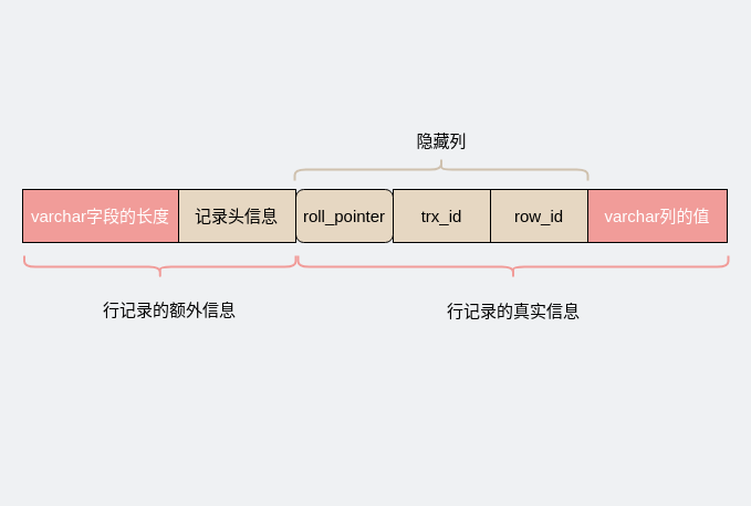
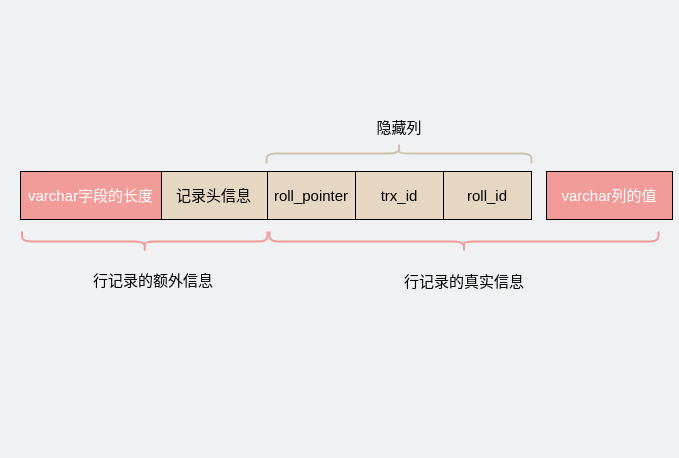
- <mxCell id="5" value="roll_pointer" style="whiteSpace=wrap;html=1;fillColor=#E6D7C2;gradientColor=none;fontSize=15;rounded=1;" parent="1" vertex="1"><mxGeometry x="267" y="171" width="88" height="48" as="geometry" /></mxCell>
+ <mxCell id="5" value="roll_pointer" style="rounded=0;whiteSpace=wrap;html=1;fillColor=#E6D7C2;gradientColor=none;fontSize=15;" parent="1" vertex="1"><mxGeometry x="267" y="171" width="88" height="48" as="geometry" /></mxCell>
- <mxCell id="3" value="row_id" style="rounded=0;whiteSpace=wrap;html=1;fillColor=#E6D7C2;gradientColor=none;fontSize=15;" parent="1" vertex="1"><mxGeometry x="443" y="171" width="88" height="48" as="geometry" /></mxCell>
+ <mxCell id="3" value="roll_id" style="rounded=0;whiteSpace=wrap;html=1;fillColor=#E6D7C2;gradientColor=none;fontSize=15;" parent="1" vertex="1"><mxGeometry x="443" y="171" width="88" height="48" as="geometry" /></mxCell>
- <mxCell id="2" value="&lt;font style=&quot;font-size: 15px;&quot;&gt;varchar列的值&lt;/font&gt;" style="rounded=0;whiteSpace=wrap;html=1;fillColor=#F19C99;gradientColor=none;fontSize=15;fontColor=#FFFFFF;" parent="1" vertex="1"><mxGeometry x="531" y="171" width="126" height="48" as="geometry" /></mxCell>
+ <mxCell id="2" value="&lt;font style=&quot;font-size: 15px;&quot;&gt;varchar列的值&lt;/font&gt;" style="rounded=0;whiteSpace=wrap;html=1;fillColor=#F19C99;gradientColor=none;fontSize=15;fontColor=#FFFFFF;" parent="1" vertex="1"><mxGeometry x="546" y="171" width="126" height="48" as="geometry" /></mxCell>
